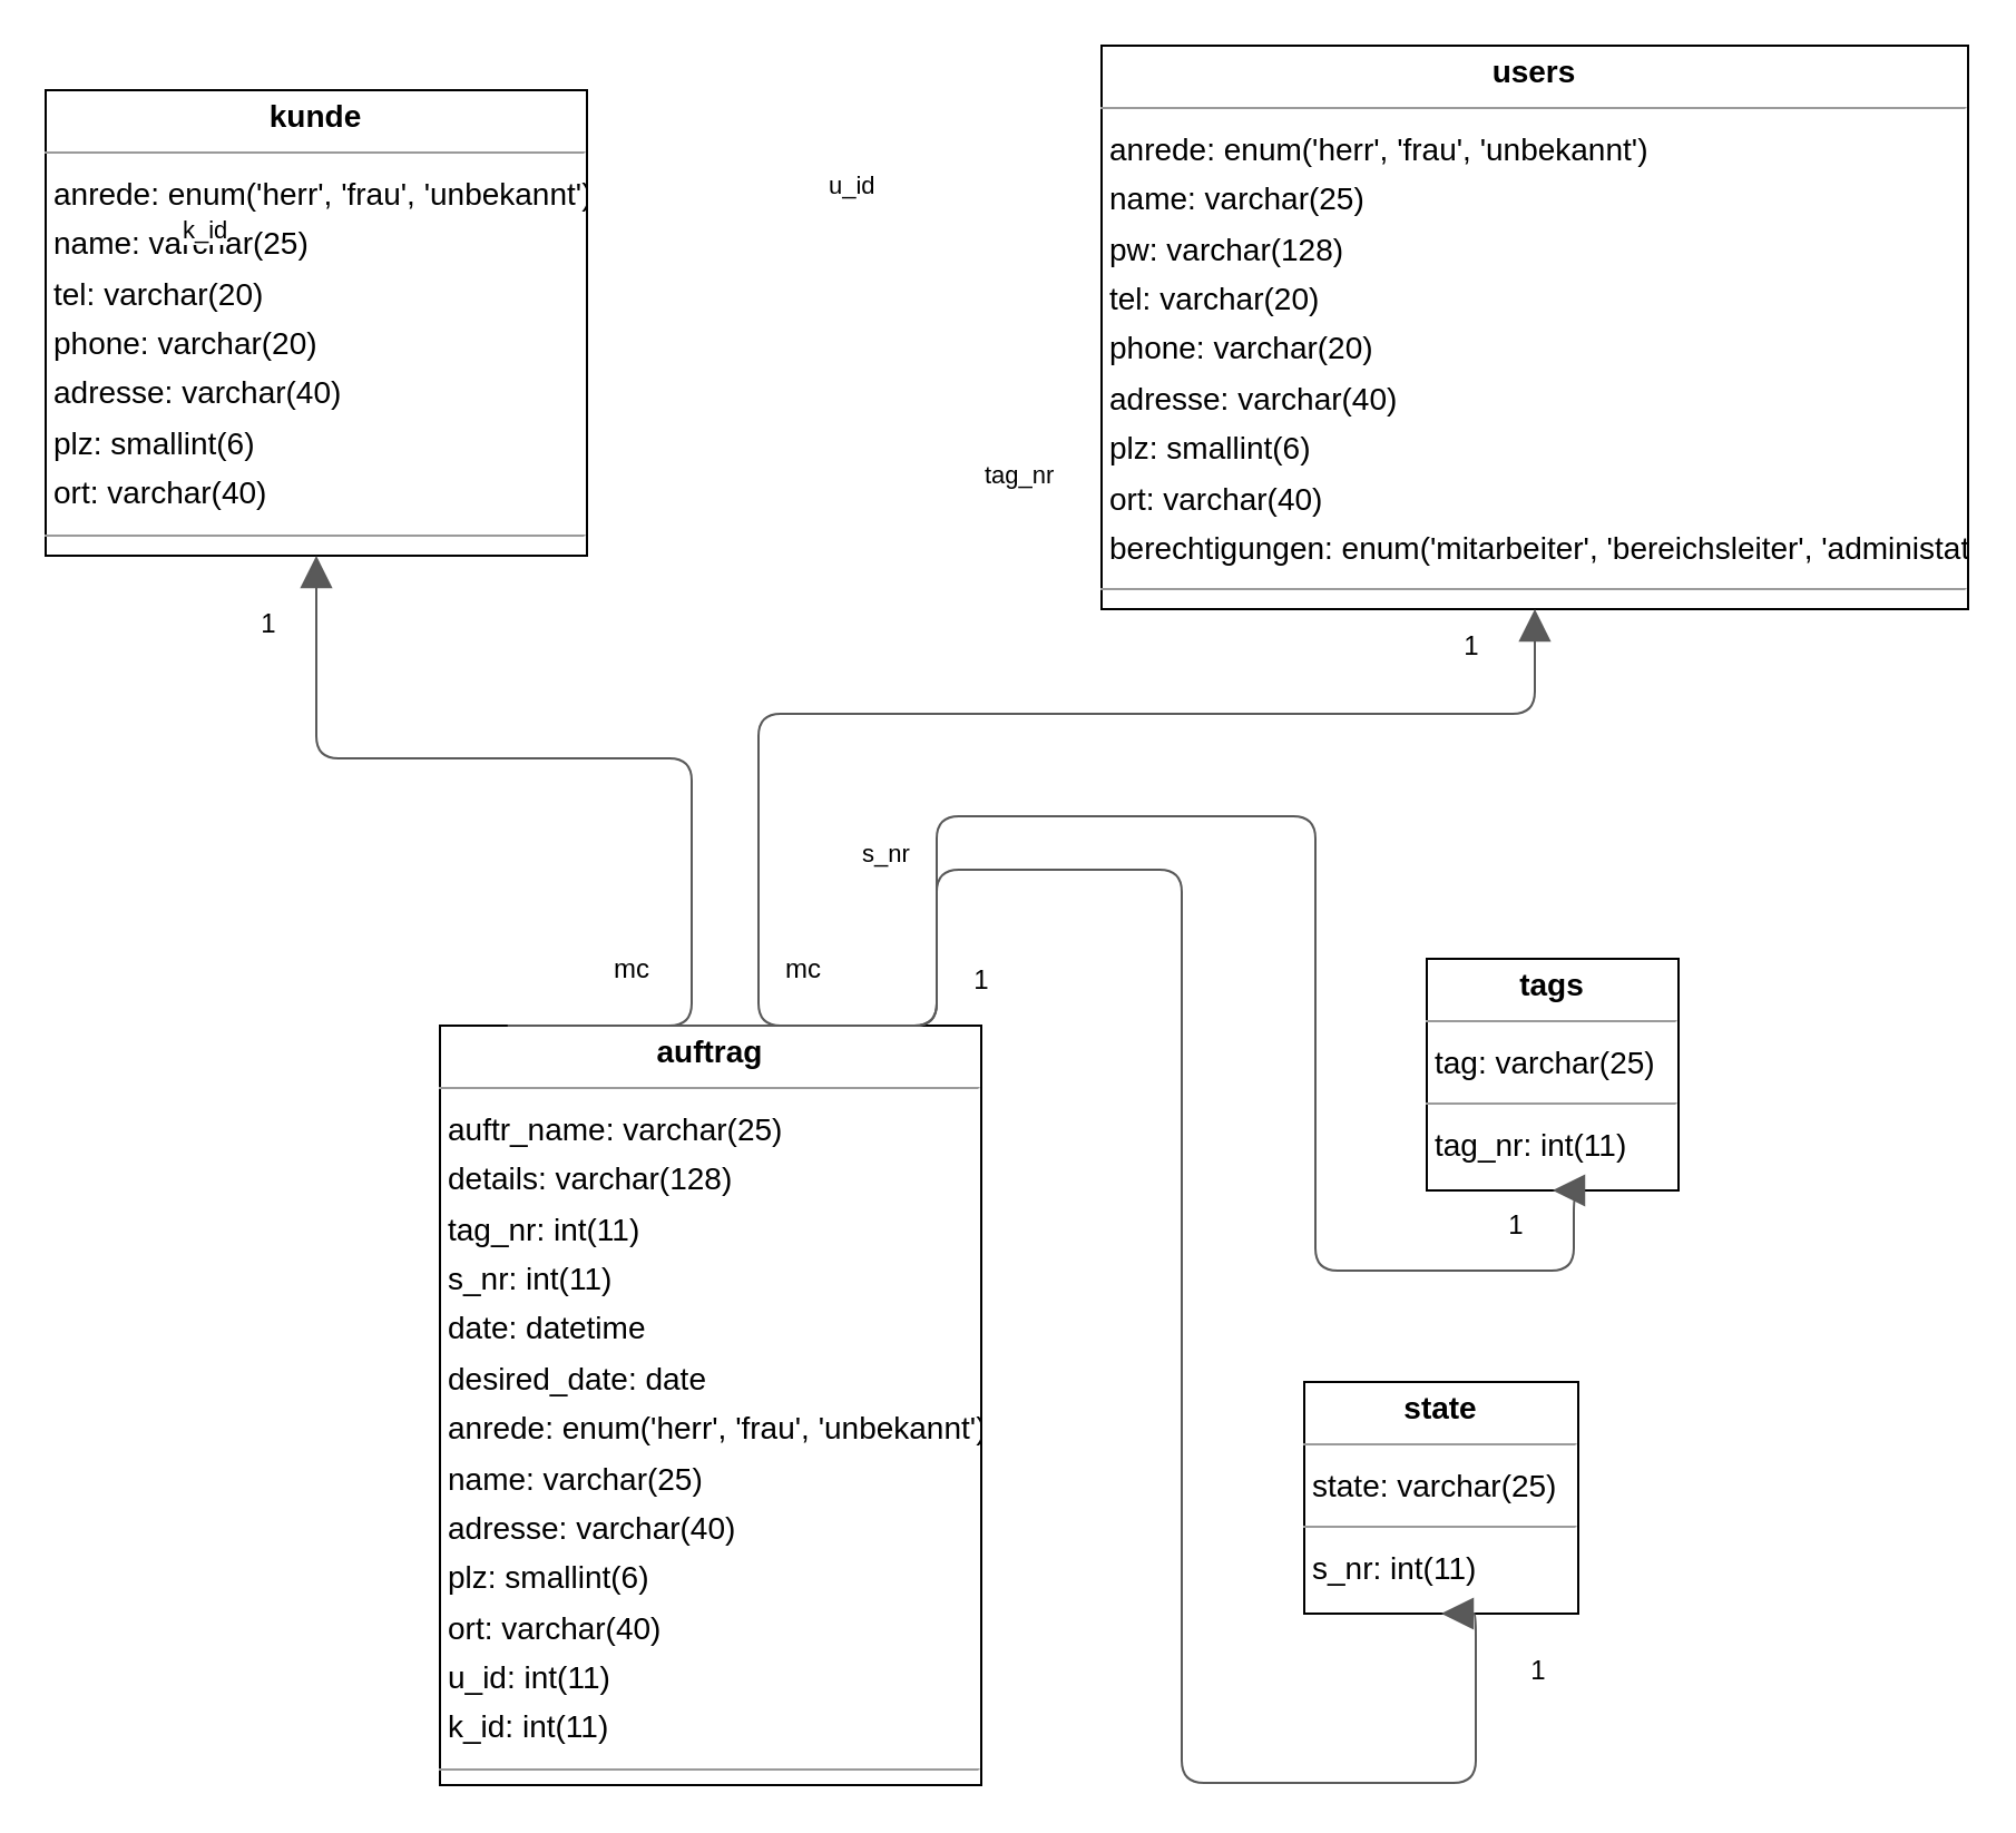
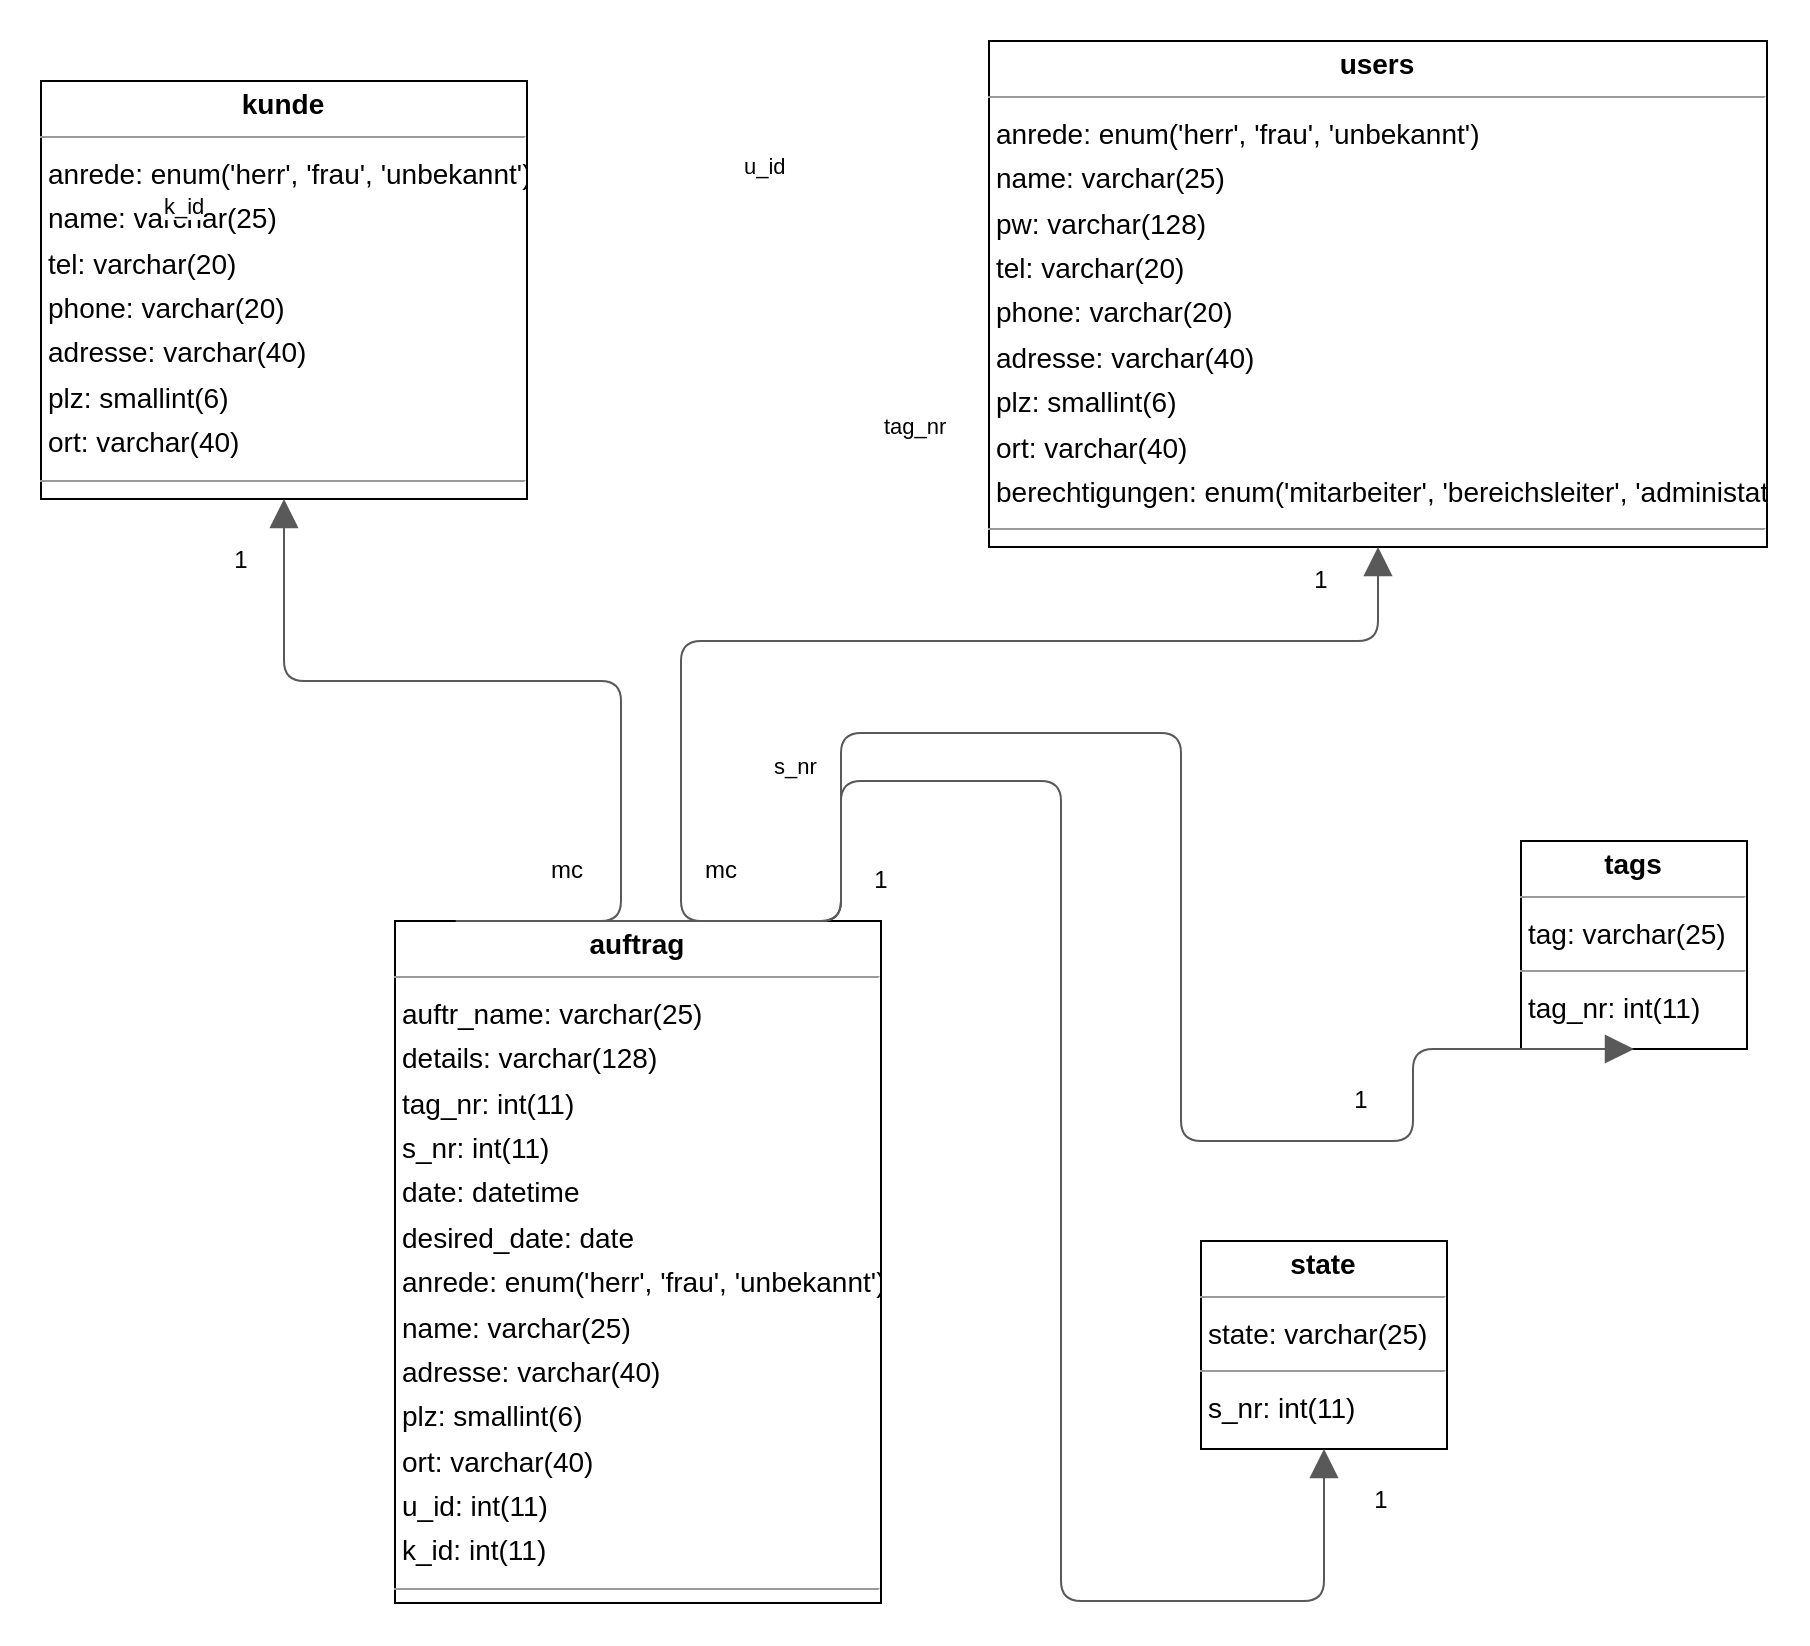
- <mxCell id="5" value="&lt;p style=&quot;margin:0px;margin-top:4px;text-align:center;&quot;&gt;&lt;b&gt;tags&lt;/b&gt;&lt;/p&gt;&lt;hr size=&quot;1&quot;/&gt;&lt;p style=&quot;margin:0 0 0 4px;line-height:1.6;&quot;&gt; tag: varchar(25)&lt;/p&gt;&lt;hr size=&quot;1&quot;/&gt;&lt;p style=&quot;margin:0 0 0 4px;line-height:1.6;&quot;&gt; tag_nr: int(11)&lt;/p&gt;" style="verticalAlign=top;align=left;overflow=fill;fontSize=14;fontFamily=Helvetica;html=1;rounded=0;shadow=0;comic=0;labelBackgroundColor=none;strokeWidth=1;" parent="1" vertex="1"><mxGeometry x="640" y="430" width="113" height="104" as="geometry" /></mxCell>
+ <mxCell id="5" value="&lt;p style=&quot;margin:0px;margin-top:4px;text-align:center;&quot;&gt;&lt;b&gt;tags&lt;/b&gt;&lt;/p&gt;&lt;hr size=&quot;1&quot;/&gt;&lt;p style=&quot;margin:0 0 0 4px;line-height:1.6;&quot;&gt; tag: varchar(25)&lt;/p&gt;&lt;hr size=&quot;1&quot;/&gt;&lt;p style=&quot;margin:0 0 0 4px;line-height:1.6;&quot;&gt; tag_nr: int(11)&lt;/p&gt;" style="verticalAlign=top;align=left;overflow=fill;fontSize=14;fontFamily=Helvetica;html=1;rounded=0;shadow=0;comic=0;labelBackgroundColor=none;strokeWidth=1;" parent="1" vertex="1"><mxGeometry x="760" y="420" width="113" height="104" as="geometry" /></mxCell>
- <mxCell id="4" value="&lt;p style=&quot;margin:0px;margin-top:4px;text-align:center;&quot;&gt;&lt;b&gt;state&lt;/b&gt;&lt;/p&gt;&lt;hr size=&quot;1&quot;/&gt;&lt;p style=&quot;margin:0 0 0 4px;line-height:1.6;&quot;&gt; state: varchar(25)&lt;/p&gt;&lt;hr size=&quot;1&quot;/&gt;&lt;p style=&quot;margin:0 0 0 4px;line-height:1.6;&quot;&gt; s_nr: int(11)&lt;/p&gt;" style="verticalAlign=top;align=left;overflow=fill;fontSize=14;fontFamily=Helvetica;html=1;rounded=0;shadow=0;comic=0;labelBackgroundColor=none;strokeWidth=1;" parent="1" vertex="1"><mxGeometry x="585" y="620" width="123" height="104" as="geometry" /></mxCell>
+ <mxCell id="4" value="&lt;p style=&quot;margin:0px;margin-top:4px;text-align:center;&quot;&gt;&lt;b&gt;state&lt;/b&gt;&lt;/p&gt;&lt;hr size=&quot;1&quot;/&gt;&lt;p style=&quot;margin:0 0 0 4px;line-height:1.6;&quot;&gt; state: varchar(25)&lt;/p&gt;&lt;hr size=&quot;1&quot;/&gt;&lt;p style=&quot;margin:0 0 0 4px;line-height:1.6;&quot;&gt; s_nr: int(11)&lt;/p&gt;" style="verticalAlign=top;align=left;overflow=fill;fontSize=14;fontFamily=Helvetica;html=1;rounded=0;shadow=0;comic=0;labelBackgroundColor=none;strokeWidth=1;" parent="1" vertex="1"><mxGeometry x="600" y="620" width="123" height="104" as="geometry" /></mxCell>
